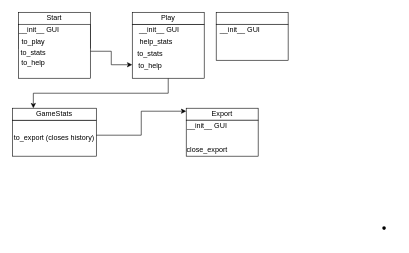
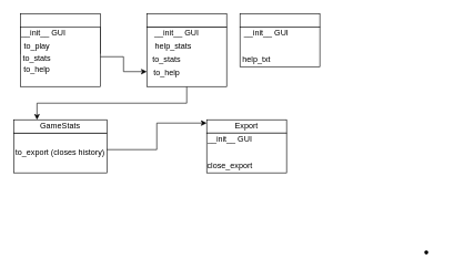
- <mxCell id="6" value="Start" style="text;html=1;strokeColor=none;fillColor=none;align=center;verticalAlign=middle;whiteSpace=wrap;rounded=0;" vertex="1" parent="1"><mxGeometry y="20" width="120" height="20" as="geometry" x="30" /></mxCell>
- <mxCell id="15" value="Play" style="text;html=1;strokeColor=none;fillColor=none;align=center;verticalAlign=middle;whiteSpace=wrap;rounded=0;" vertex="1" parent="1"><mxGeometry x="260" y="20" width="40" height="20" as="geometry" /></mxCell>
+ <mxCell id="33" value="help_txt" style="text;html=1;strokeColor=none;fillColor=none;align=center;verticalAlign=middle;whiteSpace=wrap;rounded=0;" vertex="1" parent="1"><mxGeometry x="360" y="80" width="50" height="20" as="geometry" /></mxCell>
